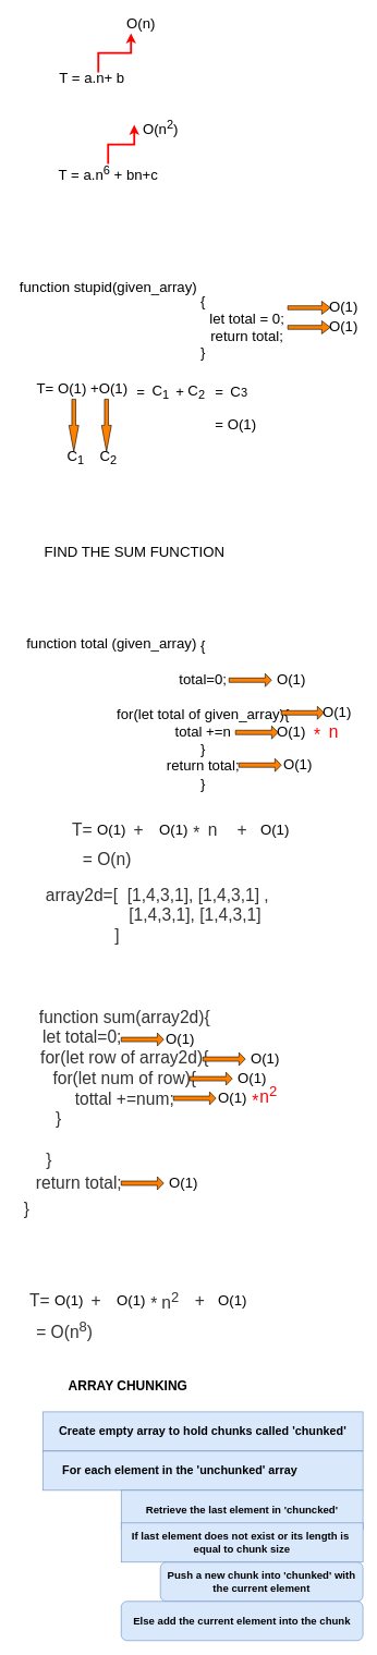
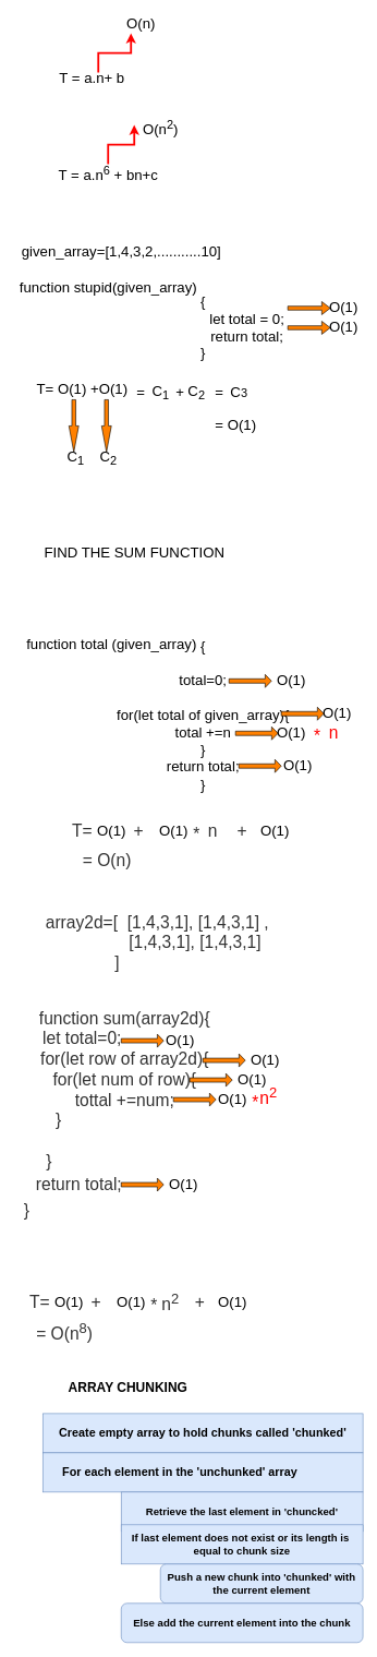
+ <mxCell id="8" value="given_array=[1,4,3,2,...........10]" style="text;html=1;align=center;verticalAlign=middle;resizable=0;points=[];autosize=1;strokeColor=none;fillColor=none;fontSize=22;" parent="1" vertex="1"><mxGeometry x="25" y="370" width="320" height="30" as="geometry" /></mxCell>
- <mxCell id="49" value="array2d=[&amp;nbsp; [1,4,3,1],&amp;nbsp;[1,4,3,1] , &lt;br&gt;&amp;nbsp; &amp;nbsp; &amp;nbsp; &amp;nbsp; &amp;nbsp; &amp;nbsp; &amp;nbsp; &amp;nbsp; [1,4,3,1], [1,4,3,1]&lt;br&gt;]&amp;nbsp; &amp;nbsp; &amp;nbsp; &amp;nbsp; &amp;nbsp; &amp;nbsp; &amp;nbsp; &amp;nbsp; &amp;nbsp;" style="text;html=1;align=center;verticalAlign=middle;resizable=0;points=[];autosize=1;strokeColor=none;fillColor=none;fontSize=26;fontColor=#333333;" parent="1" vertex="1"><mxGeometry x="60" y="1350" width="360" height="100" as="geometry" /></mxCell>
+ <mxCell id="49" value="array2d=[&amp;nbsp; [1,4,3,1],&amp;nbsp;[1,4,3,1] , &lt;br&gt;&amp;nbsp; &amp;nbsp; &amp;nbsp; &amp;nbsp; &amp;nbsp; &amp;nbsp; &amp;nbsp; &amp;nbsp; [1,4,3,1], [1,4,3,1]&lt;br&gt;]&amp;nbsp; &amp;nbsp; &amp;nbsp; &amp;nbsp; &amp;nbsp; &amp;nbsp; &amp;nbsp; &amp;nbsp; &amp;nbsp;" style="text;html=1;align=center;verticalAlign=middle;resizable=0;points=[];autosize=1;strokeColor=none;fillColor=none;fontSize=26;fontColor=#333333;" parent="1" vertex="1"><mxGeometry x="60" y="1390" width="360" height="100" as="geometry" /></mxCell>
